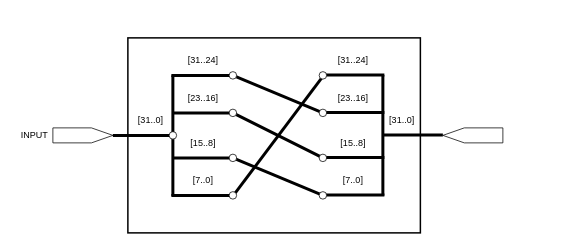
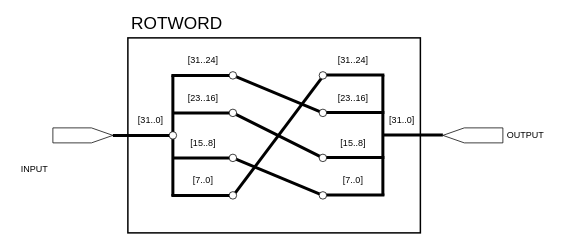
+ <mxCell id="42" value="&lt;font style=&quot;font-size: 23px&quot;&gt;ROTWORD&lt;/font&gt;" style="text;html=1;align=center;verticalAlign=middle;resizable=0;points=[];autosize=1;" parent="1" vertex="1"><mxGeometry x="165" y="20" width="140" height="20" as="geometry" /></mxCell>
- <mxCell id="4" value="INPUT" style="text;html=1;align=center;verticalAlign=middle;resizable=0;points=[];autosize=1;" parent="1" vertex="1"><mxGeometry x="20" y="170" width="50" height="20" as="geometry" /></mxCell>
+ <mxCell id="4" value="INPUT" style="text;html=1;align=center;verticalAlign=middle;resizable=0;points=[];autosize=1;" parent="1" vertex="1"><mxGeometry x="20" y="215" width="50" height="20" as="geometry" /></mxCell>
+ <mxCell id="41" value="OUTPUT" style="text;html=1;align=center;verticalAlign=middle;resizable=0;points=[];autosize=1;" parent="1" vertex="1"><mxGeometry x="670" y="170" width="60" height="20" as="geometry" /></mxCell>
